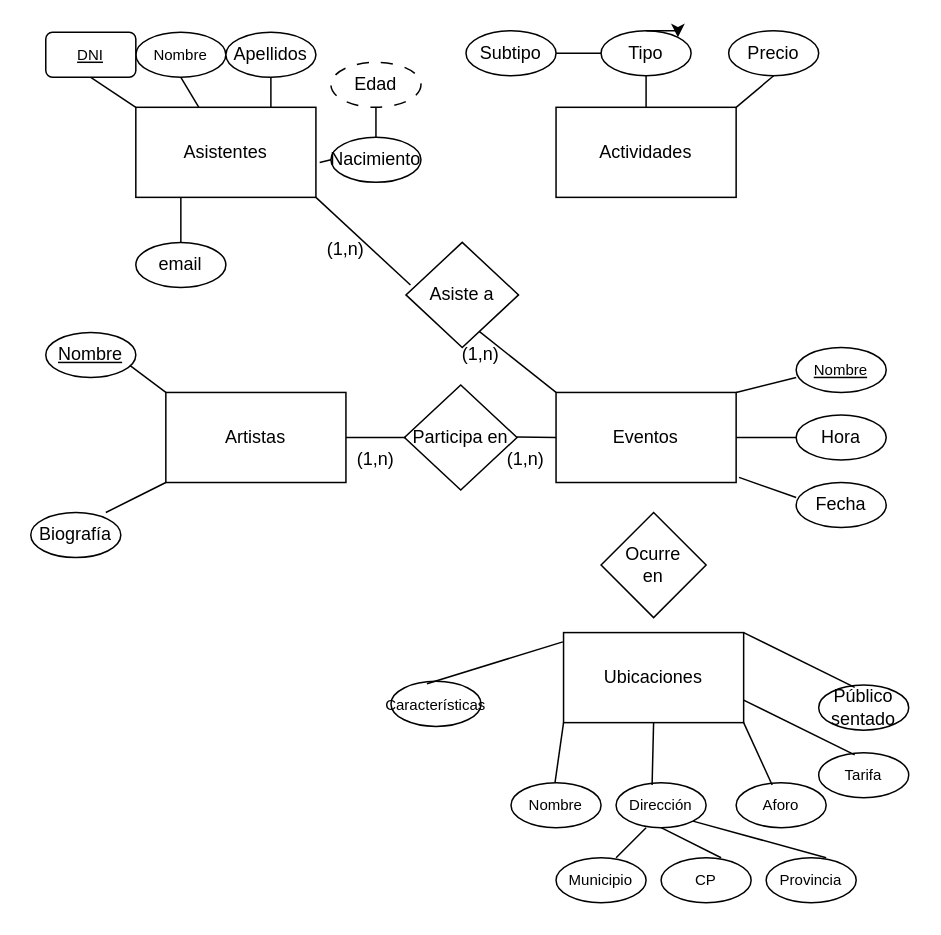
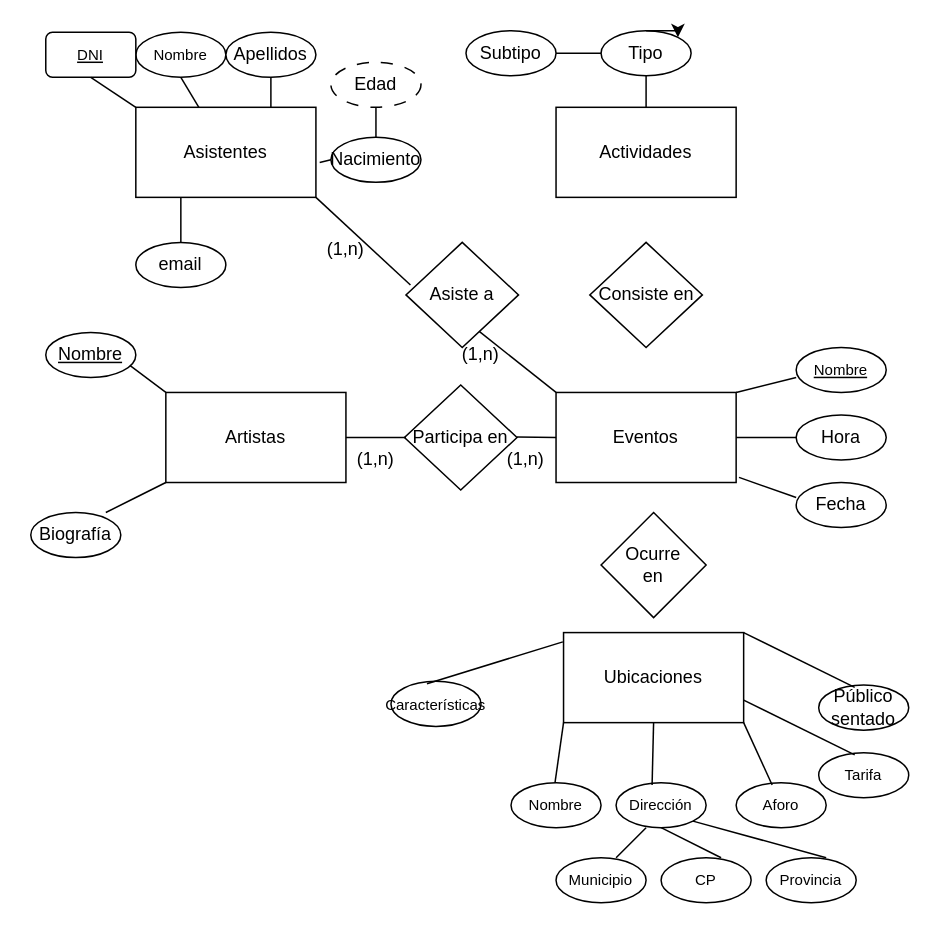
- <mxCell id="49" value="Precio" style="ellipse;whiteSpace=wrap;html=1;" vertex="1" parent="1"><mxGeometry x="485" y="20" width="60" height="30" as="geometry" /></mxCell>
- <mxCell id="52" value="" style="endArrow=none;html=1;rounded=0;exitX=0.5;exitY=1;exitDx=0;exitDy=0;entryX=1;entryY=0;entryDx=0;entryDy=0;" edge="1" parent="1" source="49" target="19"><mxGeometry width="50" height="50" relative="1" as="geometry"><mxPoint x="411" y="60" as="sourcePoint" /><mxPoint x="461" y="70" as="targetPoint" /></mxGeometry></mxCell>
+ <mxCell id="18" value="Consiste en" style="rhombus;whiteSpace=wrap;html=1;" vertex="1" parent="1"><mxGeometry x="392.5" y="161" width="75" height="70" as="geometry" /></mxCell>
